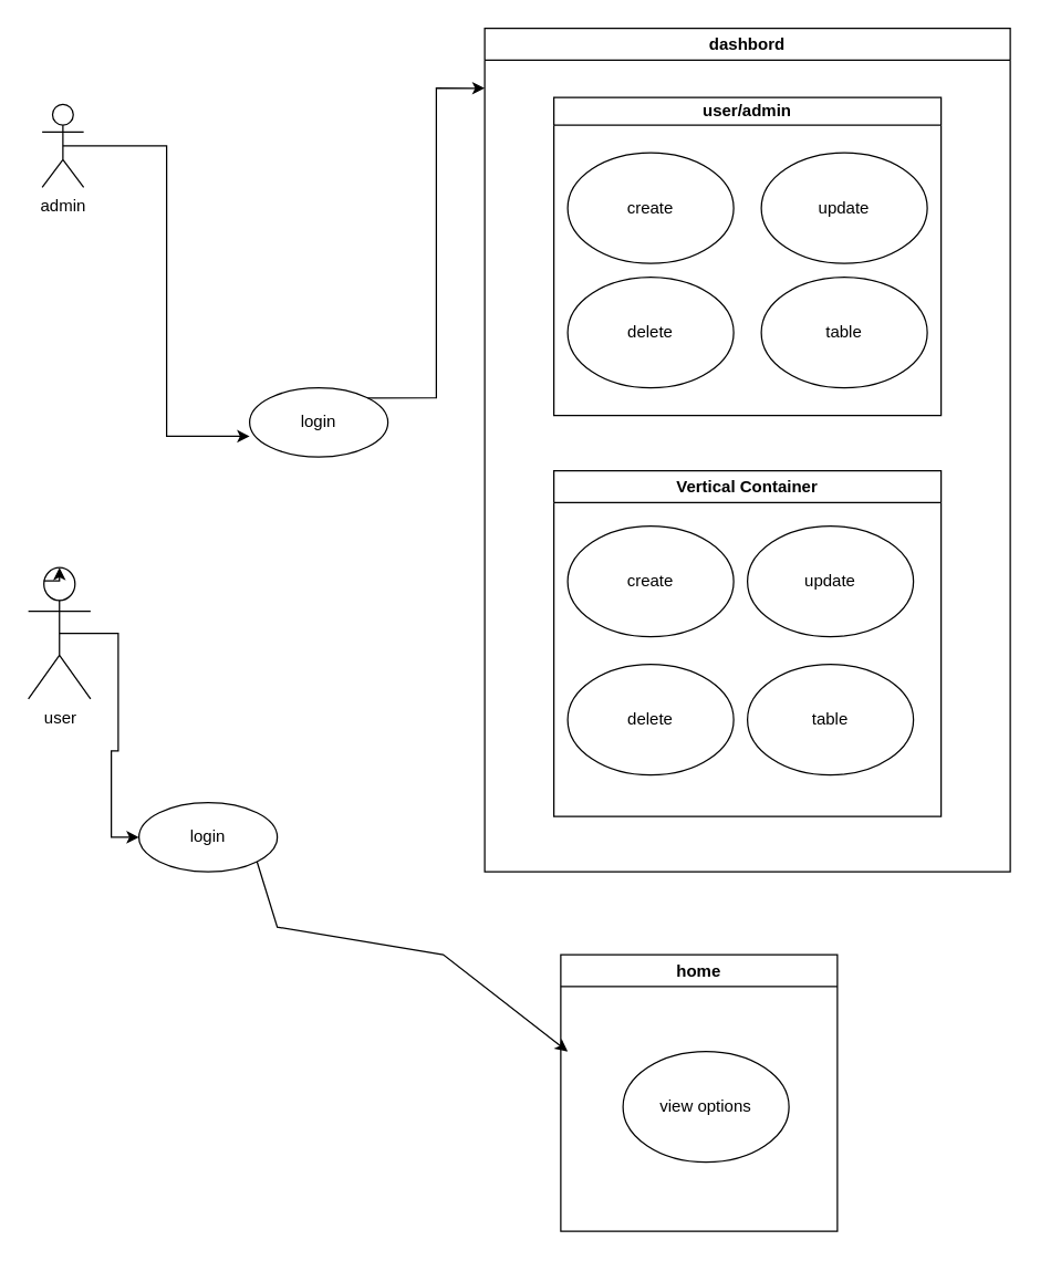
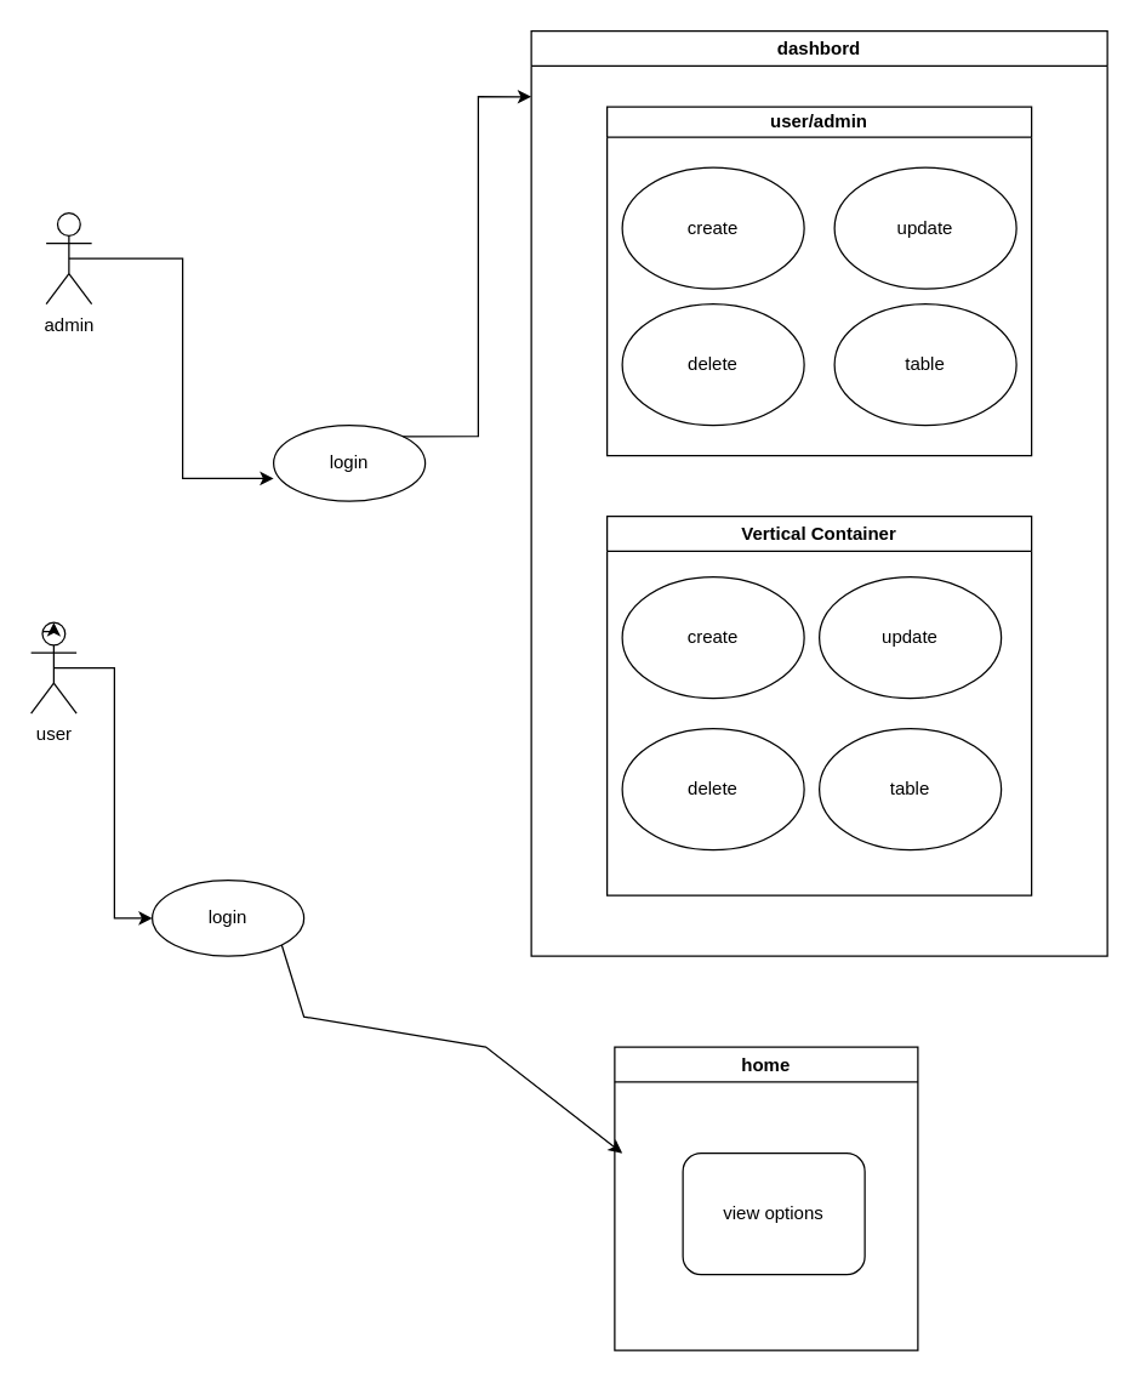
- <mxCell id="2" value="admin" style="shape=umlActor;verticalLabelPosition=bottom;verticalAlign=top;html=1;outlineConnect=0;" vertex="1" parent="1"><mxGeometry x="30" y="75" width="30" height="60" as="geometry" /></mxCell>
+ <mxCell id="2" value="admin" style="shape=umlActor;verticalLabelPosition=bottom;verticalAlign=top;html=1;outlineConnect=0;" vertex="1" parent="1"><mxGeometry x="30" y="140" width="30" height="60" as="geometry" /></mxCell>
- <mxCell id="18" value="user" style="shape=umlActor;verticalLabelPosition=bottom;verticalAlign=top;html=1;outlineConnect=0;" vertex="1" parent="1"><mxGeometry x="20" y="410" width="45" height="95" as="geometry" /></mxCell>
+ <mxCell id="18" value="user" style="shape=umlActor;verticalLabelPosition=bottom;verticalAlign=top;html=1;outlineConnect=0;" vertex="1" parent="1"><mxGeometry x="20" y="410" width="30" height="60" as="geometry" /></mxCell>
- <mxCell id="22" value="view options" style="ellipse;whiteSpace=wrap;html=1;" vertex="1" parent="21"><mxGeometry x="45" y="70" width="120" height="80" as="geometry" /></mxCell>
+ <mxCell id="22" value="view options" style="whiteSpace=wrap;html=1;rounded=1;" vertex="1" parent="21"><mxGeometry x="45" y="70" width="120" height="80" as="geometry" /></mxCell>
